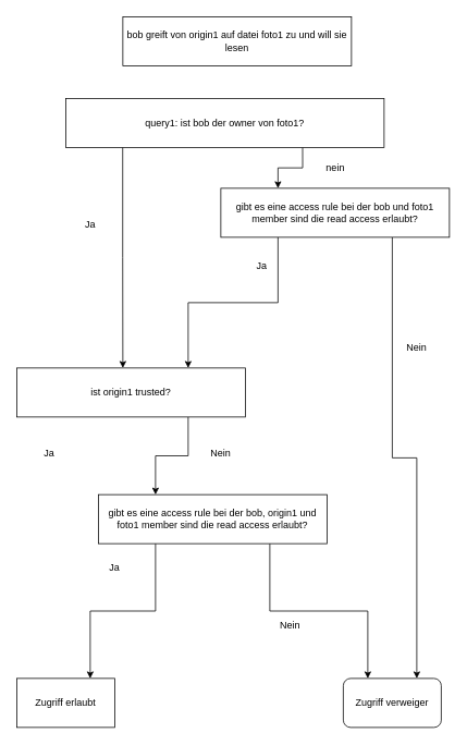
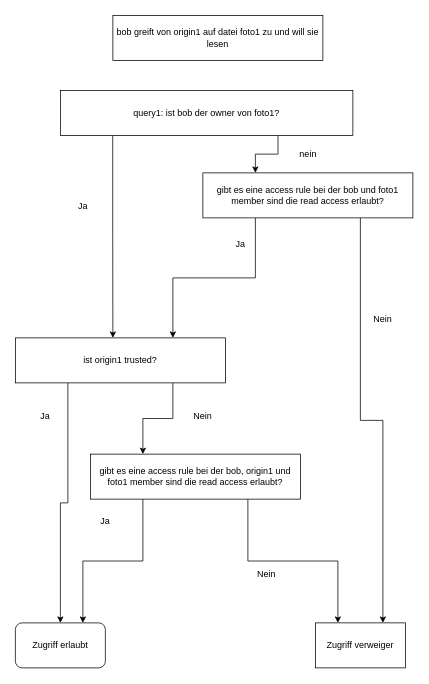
+ <mxCell id="7" style="edgeStyle=orthogonalEdgeStyle;rounded=0;orthogonalLoop=1;jettySize=auto;html=1;exitX=0.25;exitY=1;exitDx=0;exitDy=0;entryX=0.5;entryY=0;entryDx=0;entryDy=0;" edge="1" parent="1" source="9" target="14"><mxGeometry relative="1" as="geometry"><mxPoint x="90" y="650" as="targetPoint" /></mxGeometry></mxCell>
- <mxCell id="14" value="Zugriff erlaubt" style="rounded=0;whiteSpace=wrap;html=1;" vertex="1" parent="1"><mxGeometry x="20" y="830" width="120" height="60" as="geometry" /></mxCell>
+ <mxCell id="14" value="Zugriff erlaubt" style="whiteSpace=wrap;html=1;rounded=1;" vertex="1" parent="1"><mxGeometry x="20" y="830" width="120" height="60" as="geometry" /></mxCell>
- <mxCell id="22" value="Zugriff verweiger" style="whiteSpace=wrap;html=1;rounded=1;" vertex="1" parent="1"><mxGeometry x="420" y="830" width="120" height="60" as="geometry" /></mxCell>
+ <mxCell id="22" value="Zugriff verweiger" style="rounded=0;whiteSpace=wrap;html=1;" vertex="1" parent="1"><mxGeometry x="420" y="830" width="120" height="60" as="geometry" /></mxCell>
